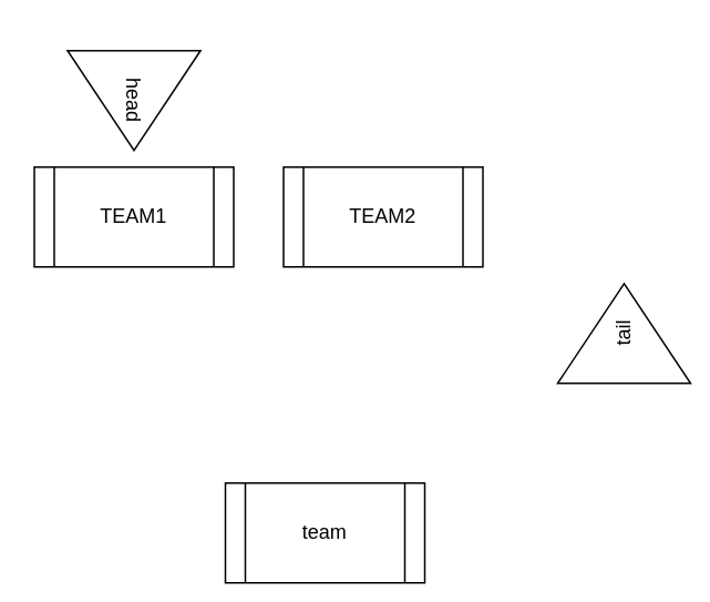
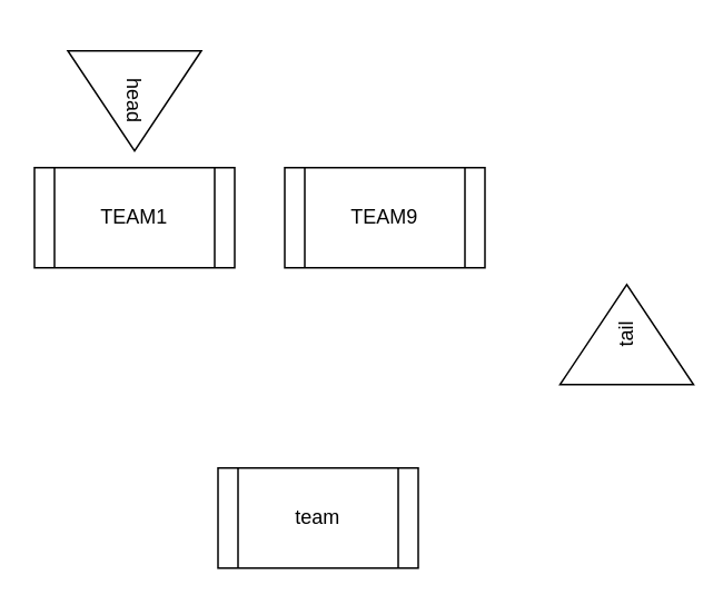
- <mxCell id="3" value="TEAM2" style="shape=process;whiteSpace=wrap;html=1;backgroundOutline=1;" vertex="1" parent="1"><mxGeometry x="170" y="100" width="120" height="60" as="geometry" /></mxCell>
+ <mxCell id="3" value="TEAM9" style="shape=process;whiteSpace=wrap;html=1;backgroundOutline=1;" vertex="1" parent="1"><mxGeometry x="170" y="100" width="120" height="60" as="geometry" /></mxCell>
- <mxCell id="6" value="team" style="shape=process;whiteSpace=wrap;html=1;backgroundOutline=1;" vertex="1" parent="1"><mxGeometry x="135" y="290" width="120" height="60" as="geometry" /></mxCell>
+ <mxCell id="6" value="team" style="shape=process;whiteSpace=wrap;html=1;backgroundOutline=1;" vertex="1" parent="1"><mxGeometry x="130" y="280" width="120" height="60" as="geometry" /></mxCell>
